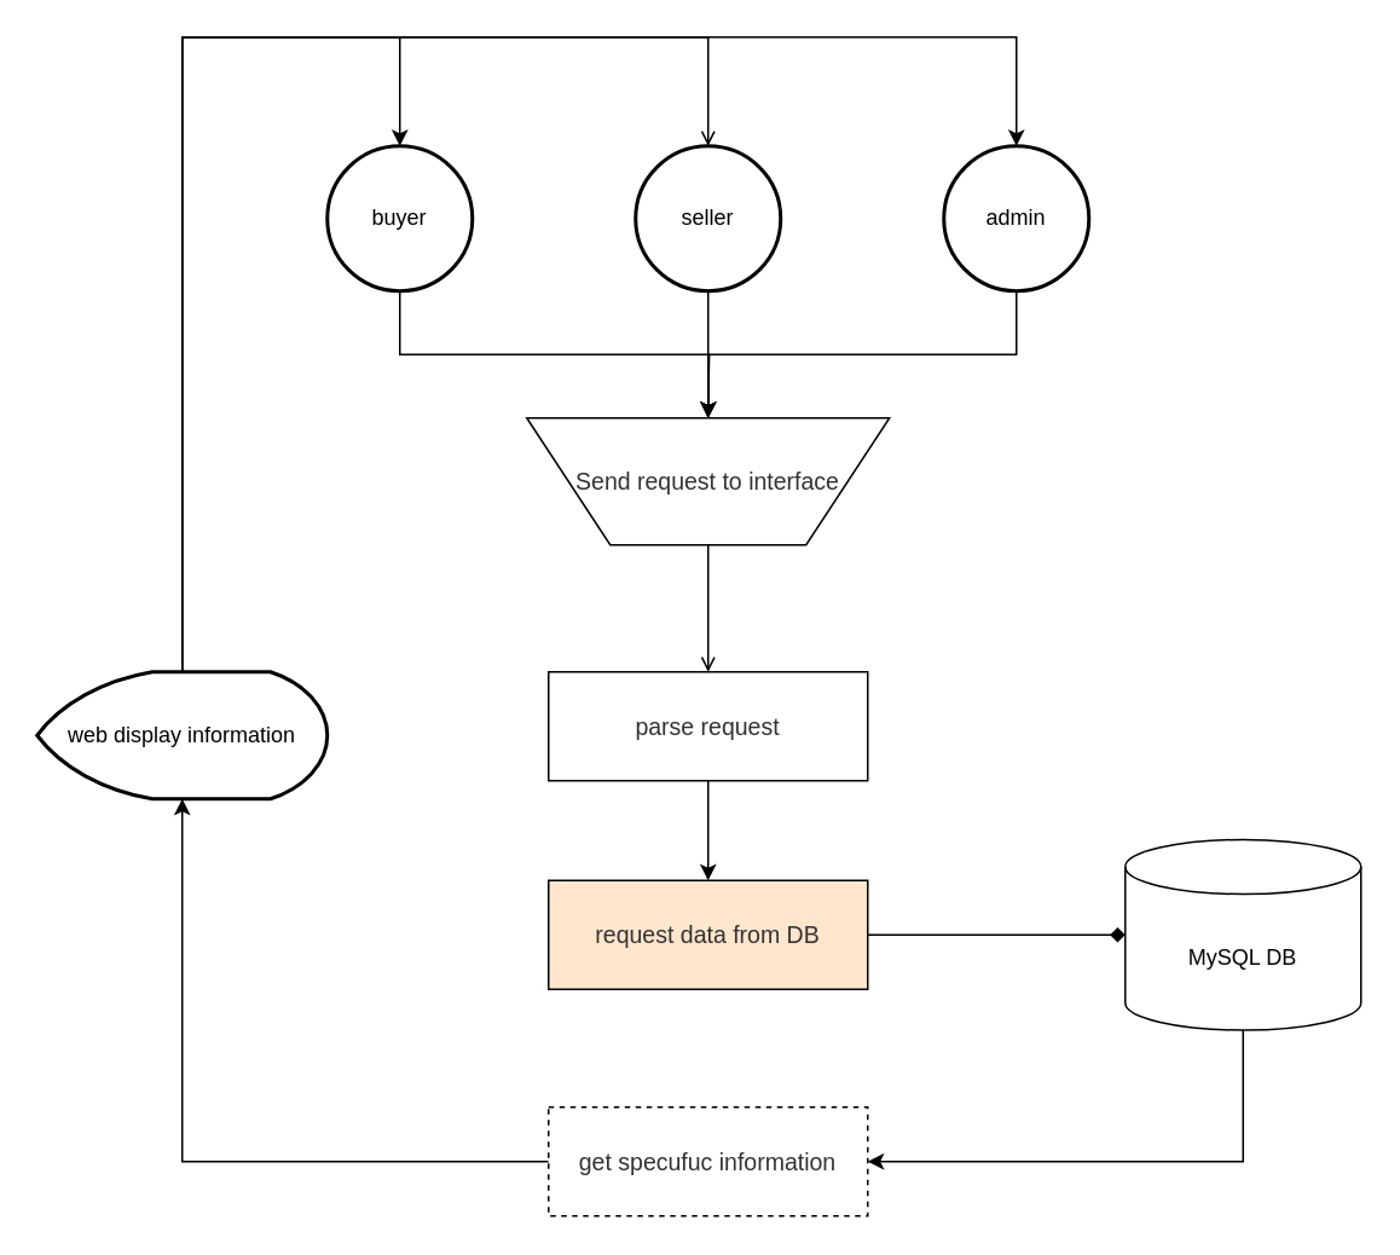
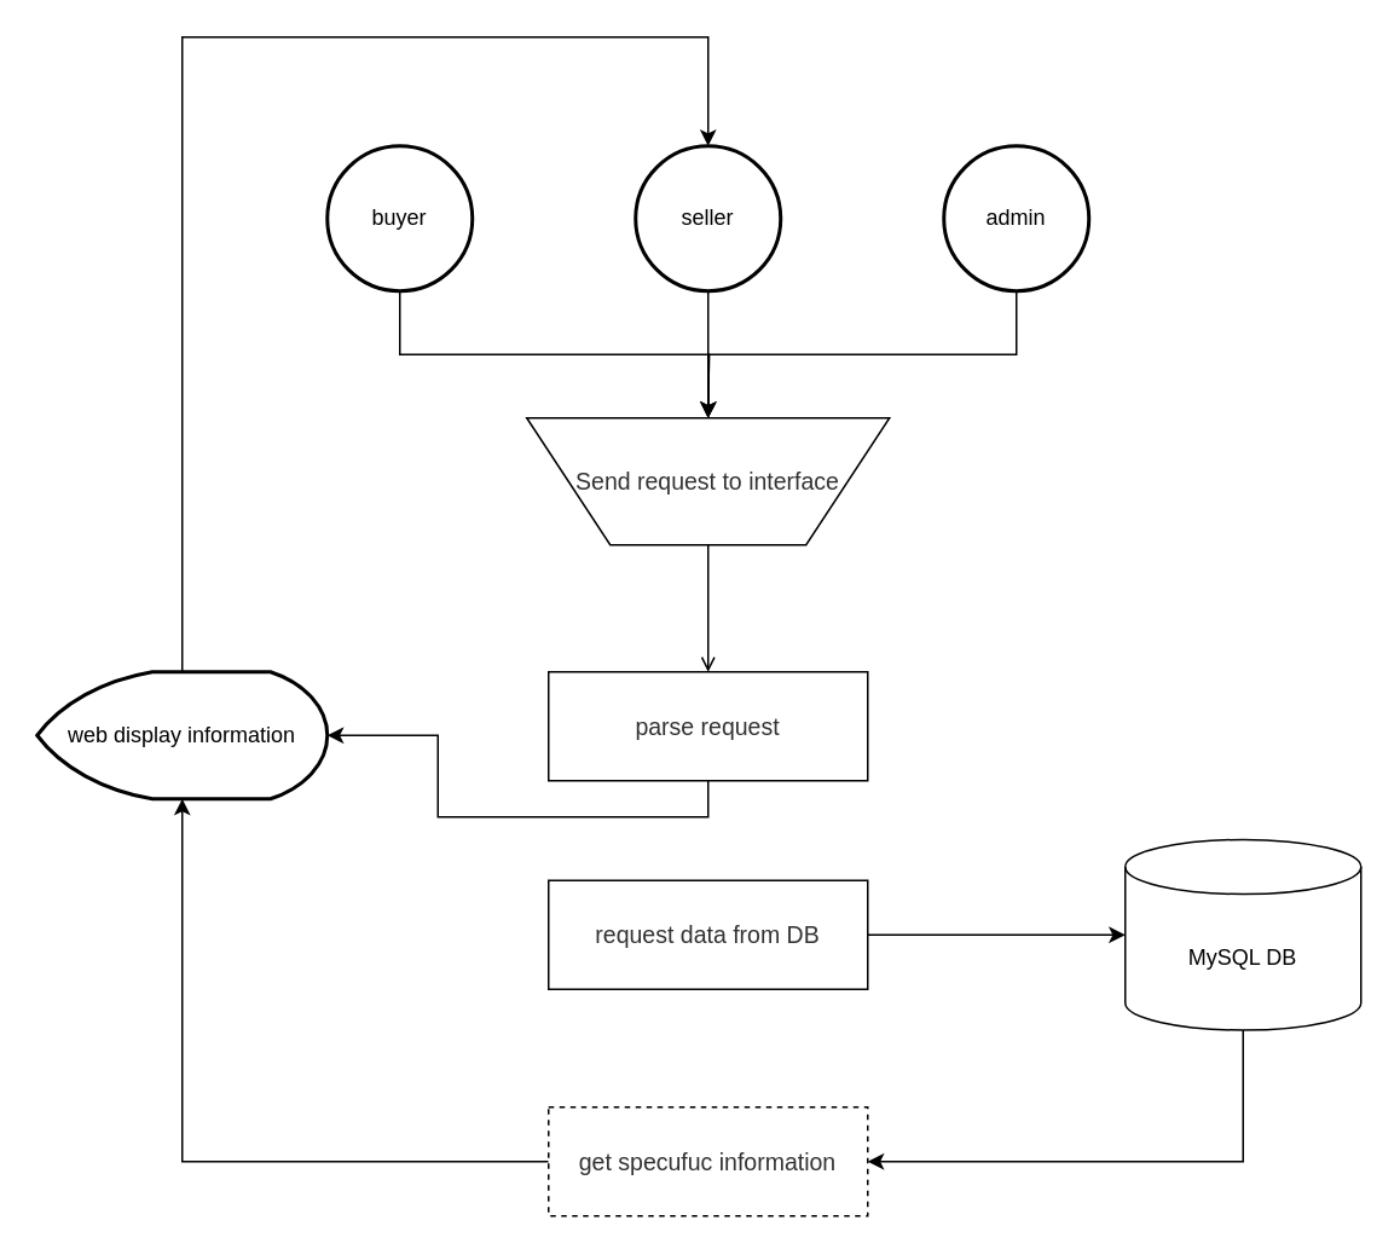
- <mxCell id="18" style="edgeStyle=orthogonalEdgeStyle;rounded=0;orthogonalLoop=1;jettySize=auto;html=1;exitX=0.5;exitY=0;exitDx=0;exitDy=0;exitPerimeter=0;entryX=0.5;entryY=0;entryDx=0;entryDy=0;entryPerimeter=0;" edge="1" parent="1" source="21" target="7"><mxGeometry relative="1" as="geometry"><Array as="points"><mxPoint x="100" y="20" /><mxPoint x="560" y="20" /></Array></mxGeometry></mxCell>
- <mxCell id="20" style="edgeStyle=orthogonalEdgeStyle;rounded=0;orthogonalLoop=1;jettySize=auto;html=1;exitX=0.5;exitY=0;exitDx=0;exitDy=0;exitPerimeter=0;entryX=0.5;entryY=0;entryDx=0;entryDy=0;entryPerimeter=0;" edge="1" parent="1" source="21" target="3"><mxGeometry relative="1" as="geometry"><Array as="points"><mxPoint x="100" y="20" /><mxPoint x="220" y="20" /></Array></mxGeometry></mxCell>
- <mxCell id="19" style="edgeStyle=orthogonalEdgeStyle;rounded=0;orthogonalLoop=1;jettySize=auto;html=1;exitX=0.5;exitY=0;exitDx=0;exitDy=0;exitPerimeter=0;entryX=0.5;entryY=0;entryDx=0;entryDy=0;entryPerimeter=0;endArrow=open;" edge="1" parent="1" source="21" target="5"><mxGeometry relative="1" as="geometry"><Array as="points"><mxPoint x="100" y="20" /><mxPoint x="390" y="20" /></Array></mxGeometry></mxCell>
+ <mxCell id="19" style="edgeStyle=orthogonalEdgeStyle;rounded=0;orthogonalLoop=1;jettySize=auto;html=1;exitX=0.5;exitY=0;exitDx=0;exitDy=0;exitPerimeter=0;entryX=0.5;entryY=0;entryDx=0;entryDy=0;entryPerimeter=0;" edge="1" parent="1" source="21" target="5"><mxGeometry relative="1" as="geometry"><Array as="points"><mxPoint x="100" y="20" /><mxPoint x="390" y="20" /></Array></mxGeometry></mxCell>
- <mxCell id="12" style="edgeStyle=orthogonalEdgeStyle;rounded=0;orthogonalLoop=1;jettySize=auto;html=1;exitX=0.5;exitY=1;exitDx=0;exitDy=0;entryX=0.5;entryY=0;entryDx=0;entryDy=0;" edge="1" parent="1" source="13" target="15"><mxGeometry relative="1" as="geometry" /></mxCell>
+ <mxCell id="12" style="edgeStyle=orthogonalEdgeStyle;rounded=0;orthogonalLoop=1;jettySize=auto;html=1;exitX=0.5;exitY=1;exitDx=0;exitDy=0;" edge="1" parent="1" source="13" target="21"><mxGeometry relative="1" as="geometry" /></mxCell>
- <mxCell id="15" value="&lt;span style=&quot;color: rgb(50 , 50 , 50) ; font-size: 13px ; background-color: rgba(255 , 255 , 255 , 0.01)&quot;&gt;request data from DB&lt;/span&gt;" style="rounded=0;whiteSpace=wrap;html=1;fillColor=#ffe6cc;" vertex="1" parent="1"><mxGeometry x="302" y="485" width="176" height="60" as="geometry" /></mxCell>
+ <mxCell id="15" value="&lt;span style=&quot;color: rgb(50 , 50 , 50) ; font-size: 13px ; background-color: rgba(255 , 255 , 255 , 0.01)&quot;&gt;request data from DB&lt;/span&gt;" style="rounded=0;whiteSpace=wrap;html=1;" vertex="1" parent="1"><mxGeometry x="302" y="485" width="176" height="60" as="geometry" /></mxCell>
- <mxCell id="14" style="edgeStyle=orthogonalEdgeStyle;rounded=0;orthogonalLoop=1;jettySize=auto;html=1;exitX=1;exitY=0.5;exitDx=0;exitDy=0;entryX=0;entryY=0.5;entryDx=0;entryDy=0;entryPerimeter=0;endArrow=diamond;" edge="1" parent="1" source="15" target="9"><mxGeometry relative="1" as="geometry" /></mxCell>
+ <mxCell id="14" style="edgeStyle=orthogonalEdgeStyle;rounded=0;orthogonalLoop=1;jettySize=auto;html=1;exitX=1;exitY=0.5;exitDx=0;exitDy=0;entryX=0;entryY=0.5;entryDx=0;entryDy=0;entryPerimeter=0;" edge="1" parent="1" source="15" target="9"><mxGeometry relative="1" as="geometry" /></mxCell>
